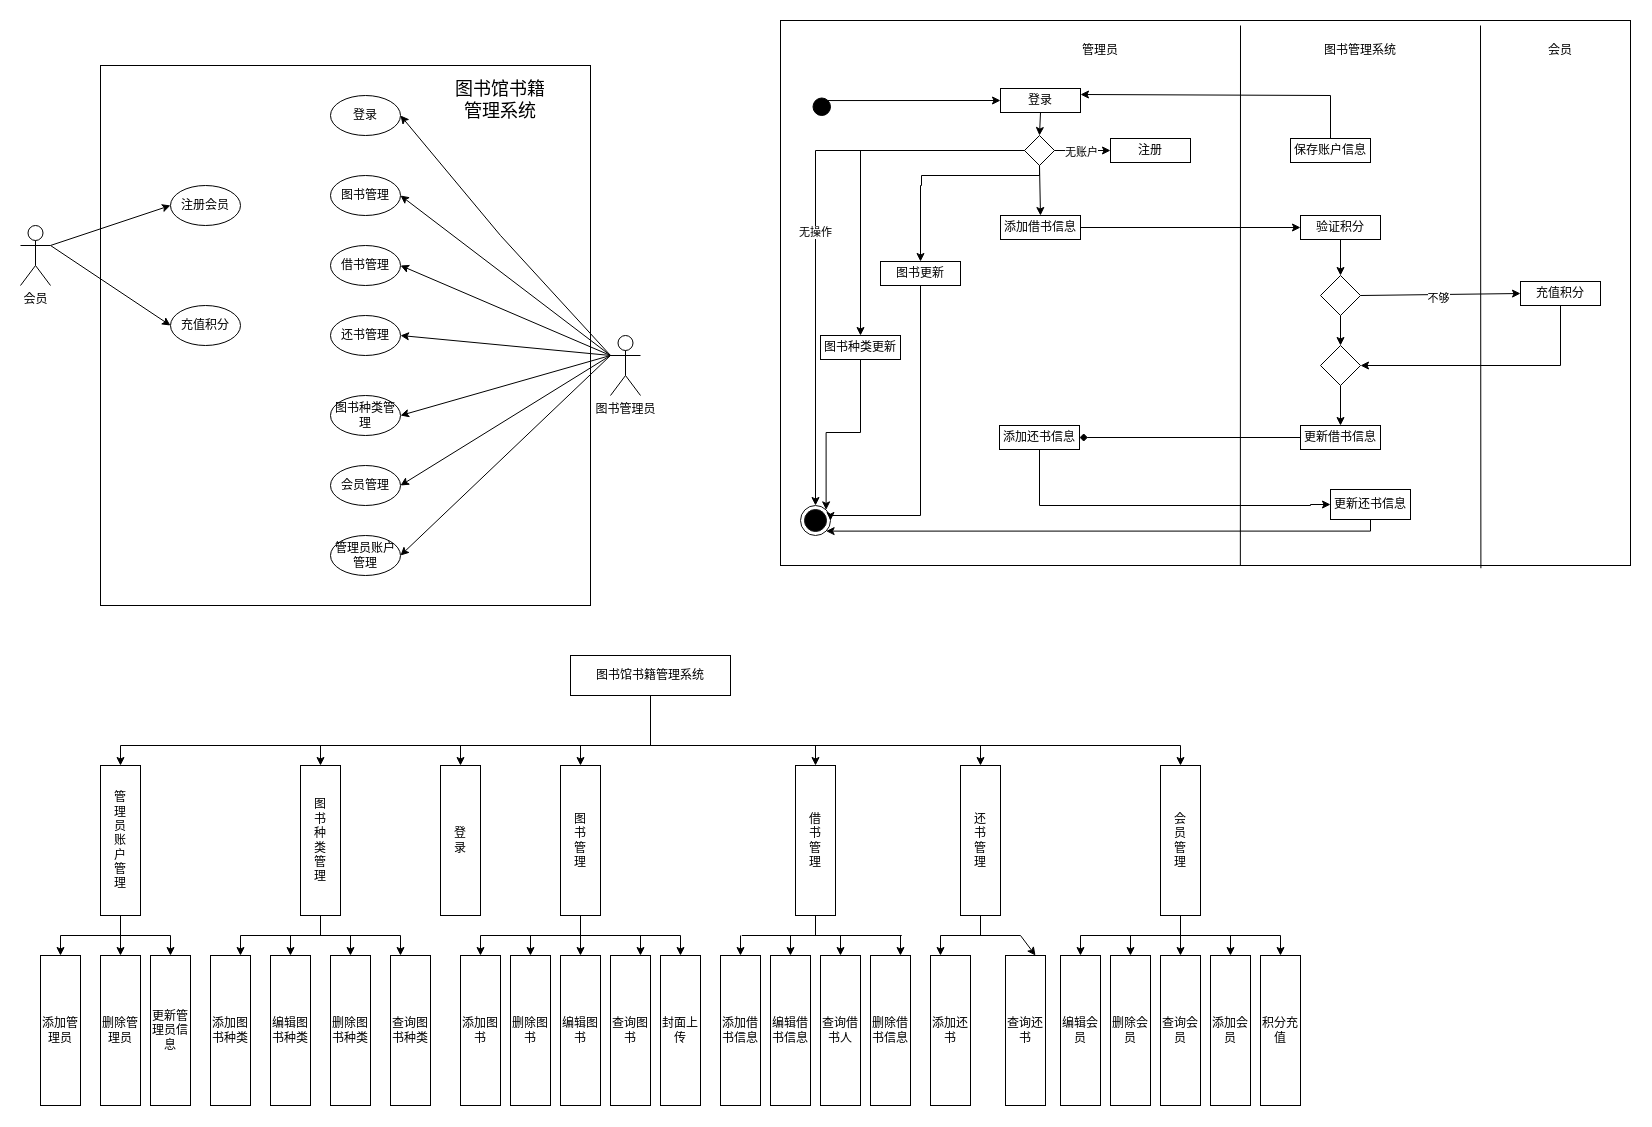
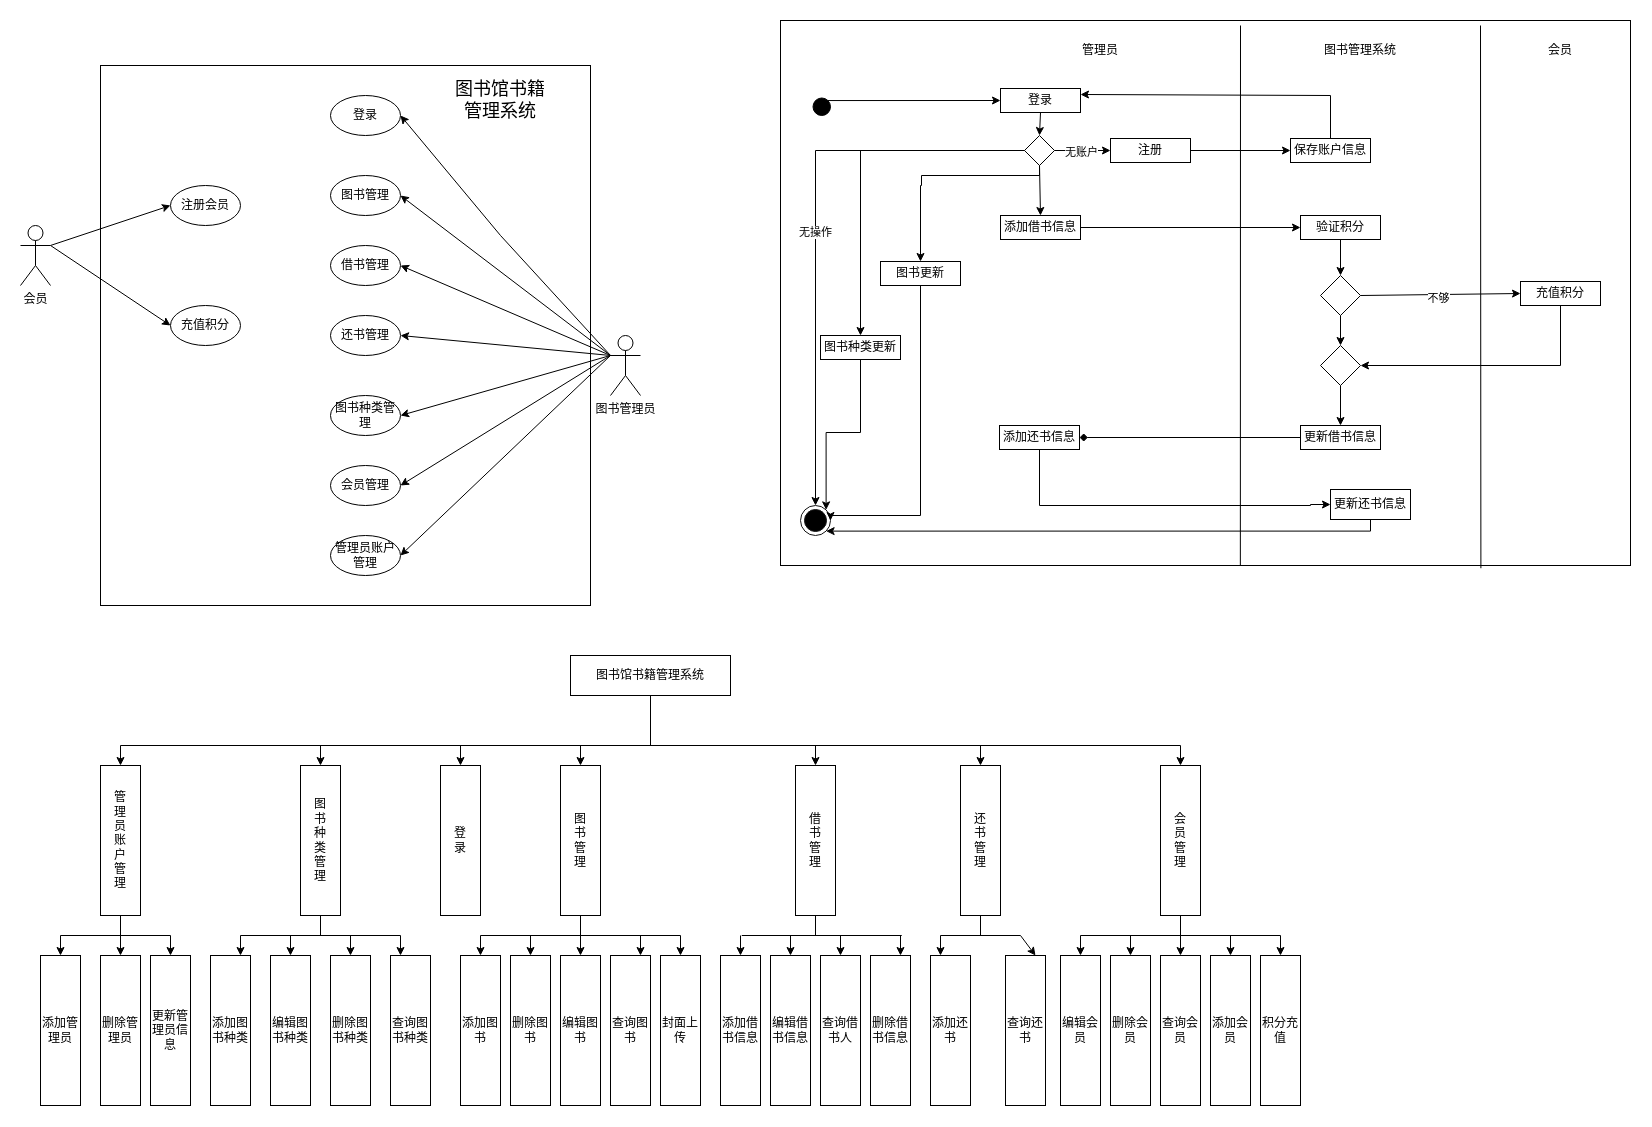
+ <mxCell id="37" value="" style="endArrow=classic;html=1;rounded=0;exitX=1;exitY=0.5;exitDx=0;exitDy=0;entryX=0;entryY=0.5;entryDx=0;entryDy=0;" edge="1" parent="1" source="36" target="38"><mxGeometry width="50" height="50" relative="1" as="geometry"><mxPoint x="1310" y="185" as="sourcePoint" /><mxPoint x="1300" y="150" as="targetPoint" /></mxGeometry></mxCell>
